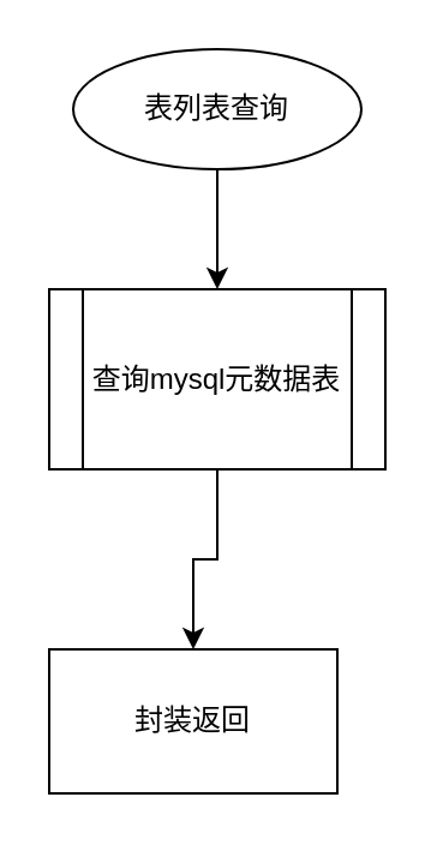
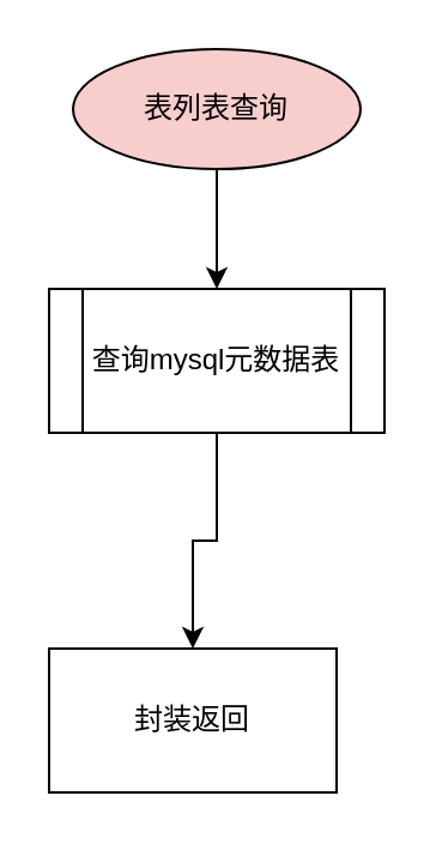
- <mxCell id="3" value="表列表查询" style="ellipse;whiteSpace=wrap;html=1;" vertex="1" parent="1"><mxGeometry x="30" y="20" width="120" height="50" as="geometry" /></mxCell>
+ <mxCell id="3" value="表列表查询" style="ellipse;whiteSpace=wrap;html=1;fillColor=#f8cecc;" vertex="1" parent="1"><mxGeometry x="30" y="20" width="120" height="50" as="geometry" /></mxCell>
- <mxCell id="5" value="查询mysql元数据表" style="shape=process;whiteSpace=wrap;html=1;backgroundOutline=1;" vertex="1" parent="1"><mxGeometry x="20" y="120" width="140" height="75" as="geometry" /></mxCell>
+ <mxCell id="5" value="查询mysql元数据表" style="shape=process;whiteSpace=wrap;html=1;backgroundOutline=1;" vertex="1" parent="1"><mxGeometry x="20" y="120" width="140" height="60" as="geometry" /></mxCell>
